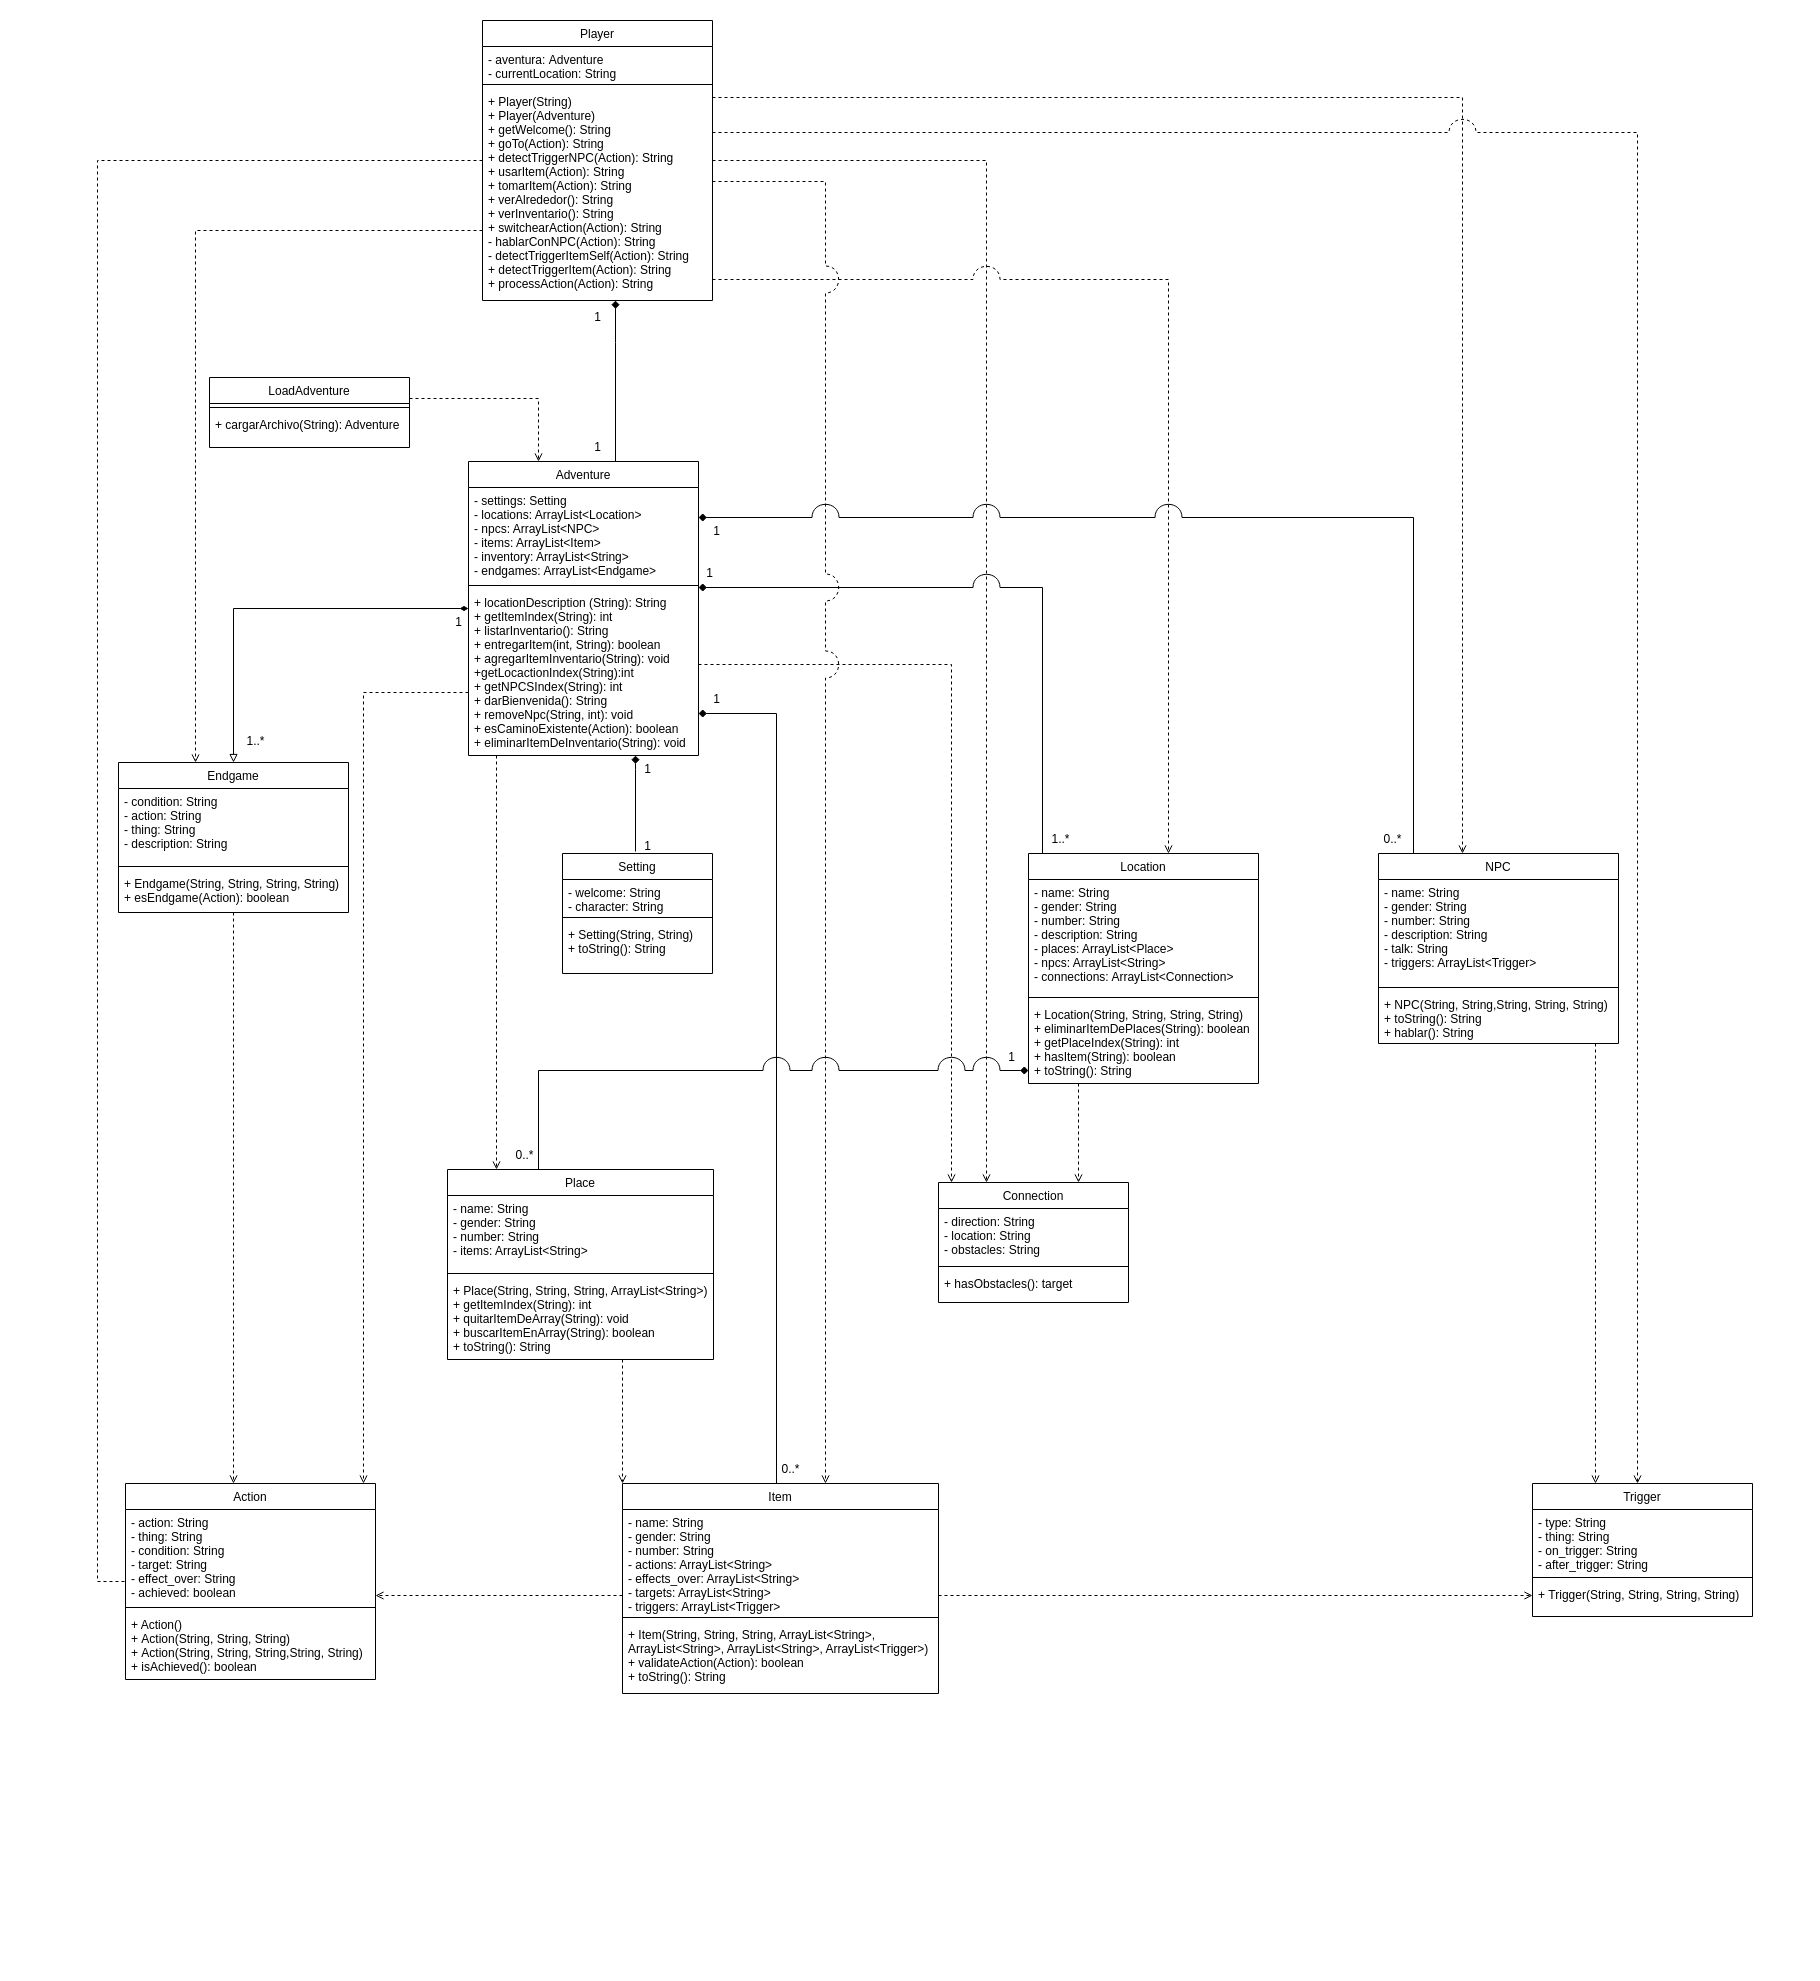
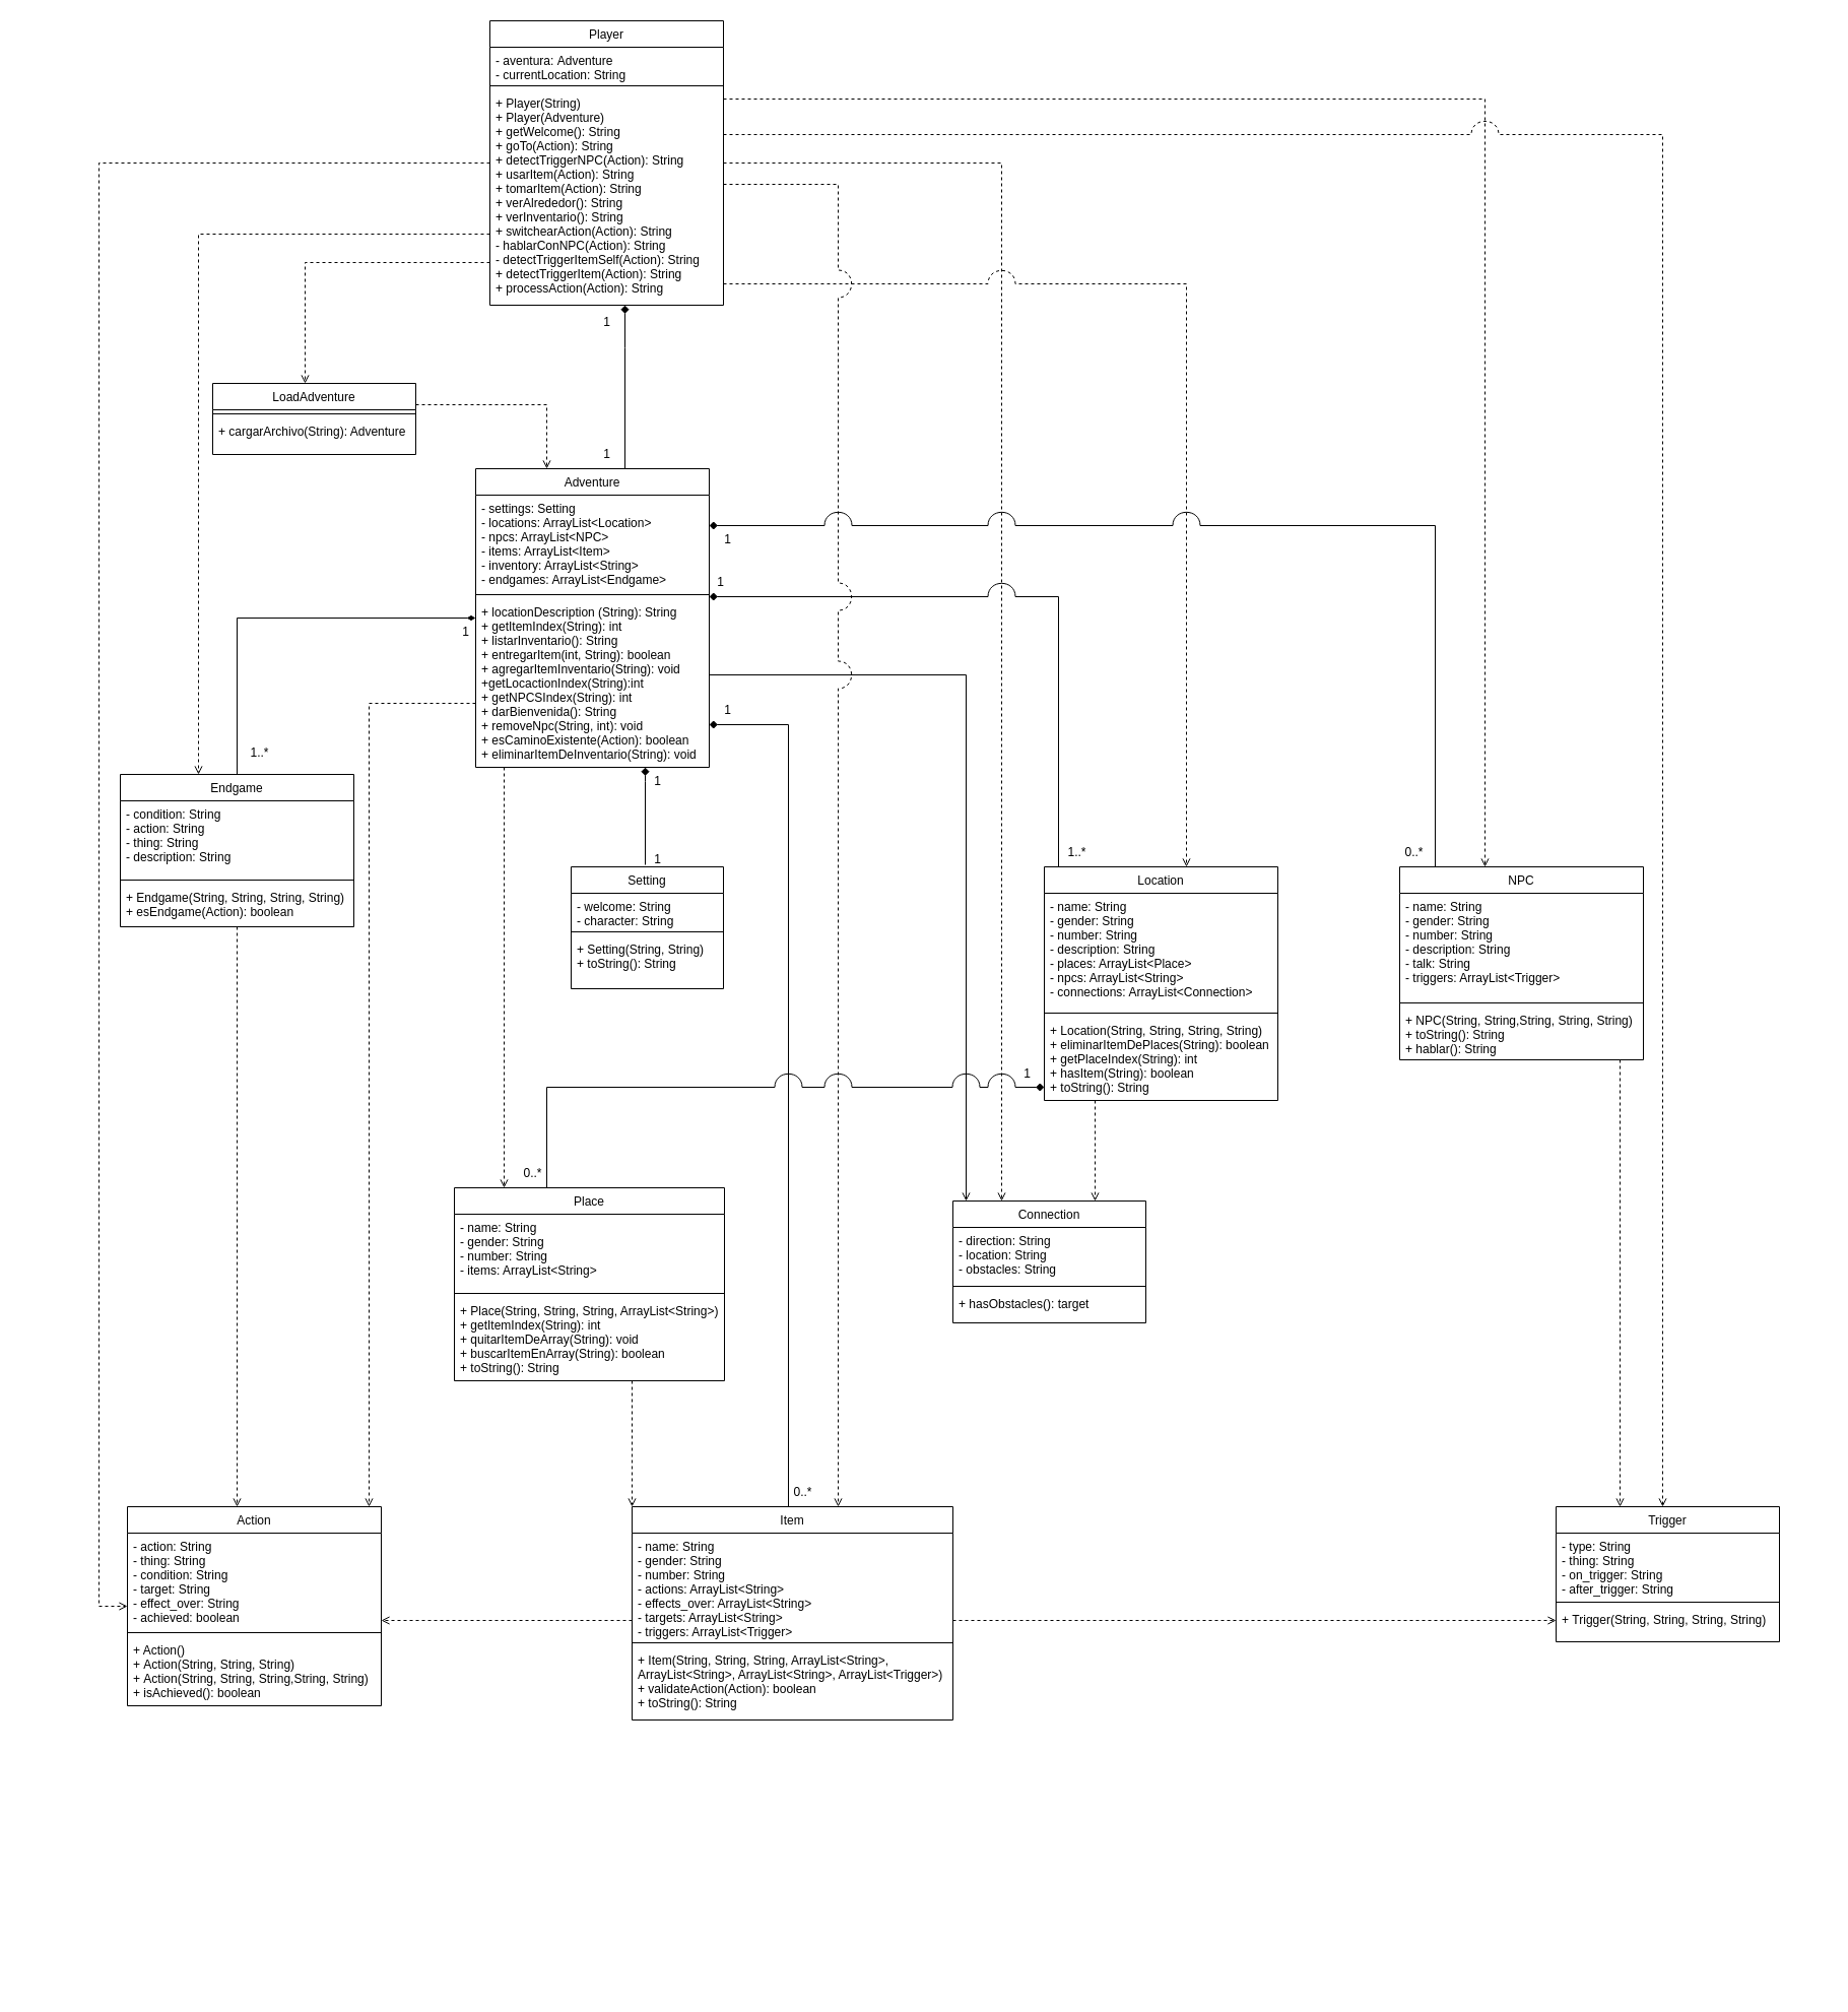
+ <mxCell id="3" style="edgeStyle=elbowEdgeStyle;rounded=0;orthogonalLoop=1;jettySize=auto;html=1;dashed=1;endArrow=open;endFill=0;strokeWidth=1;" parent="1" source="18" target="34" edge="1"><mxGeometry relative="1" as="geometry"><Array as="points"><mxPoint x="300" y="258" /><mxPoint x="300" y="202" /></Array></mxGeometry></mxCell>
- <mxCell id="7" style="edgeStyle=orthogonalEdgeStyle;rounded=0;orthogonalLoop=1;jettySize=auto;html=1;endArrow=block;endFill=0;strokeWidth=1;startArrow=diamondThin;startFill=1;" parent="1" source="24" target="66" edge="1"><mxGeometry relative="1" as="geometry" /></mxCell>
+ <mxCell id="7" style="edgeStyle=orthogonalEdgeStyle;rounded=0;orthogonalLoop=1;jettySize=auto;html=1;endArrow=none;endFill=0;strokeWidth=1;startArrow=diamondThin;startFill=1;" parent="1" source="24" target="66" edge="1"><mxGeometry relative="1" as="geometry" /></mxCell>
- <mxCell id="12" style="edgeStyle=elbowEdgeStyle;rounded=0;orthogonalLoop=1;jettySize=auto;html=1;dashed=1;endArrow=open;endFill=0;strokeWidth=1;jumpStyle=none;jumpSize=28;" parent="1" source="24" target="58" edge="1"><mxGeometry relative="1" as="geometry"><Array as="points"><mxPoint x="951" y="664" /><mxPoint x="951" y="1105" /><mxPoint x="938" y="1119" /><mxPoint x="895" y="650" /><mxPoint x="951" y="608" /><mxPoint x="811" y="475" /><mxPoint x="531" y="447" /></Array></mxGeometry></mxCell>
+ <mxCell id="12" style="edgeStyle=elbowEdgeStyle;rounded=0;orthogonalLoop=1;jettySize=auto;html=1;dashed=0;endArrow=open;endFill=0;strokeWidth=1;jumpStyle=none;jumpSize=28;" parent="1" source="24" target="58" edge="1"><mxGeometry relative="1" as="geometry"><Array as="points"><mxPoint x="951" y="664" /><mxPoint x="951" y="1105" /><mxPoint x="938" y="1119" /><mxPoint x="895" y="650" /><mxPoint x="951" y="608" /><mxPoint x="811" y="475" /><mxPoint x="531" y="447" /></Array></mxGeometry></mxCell>
- <mxCell id="15" style="edgeStyle=elbowEdgeStyle;rounded=0;comic=0;jumpStyle=arc;jumpSize=27;orthogonalLoop=1;jettySize=auto;html=1;shadow=0;dashed=1;endArrow=none;endFill=0;strokeWidth=1;" parent="1" source="18" target="70" edge="1"><mxGeometry relative="1" as="geometry"><Array as="points"><mxPoint x="97" y="755" /><mxPoint x="132" y="139" /><mxPoint x="41" y="167" /><mxPoint x="237" y="167" /><mxPoint x="20" y="1497" /></Array></mxGeometry></mxCell>
+ <mxCell id="15" style="edgeStyle=elbowEdgeStyle;rounded=0;comic=0;jumpStyle=arc;jumpSize=27;orthogonalLoop=1;jettySize=auto;html=1;shadow=0;dashed=1;endArrow=open;endFill=0;strokeWidth=1;" parent="1" source="18" target="70" edge="1"><mxGeometry relative="1" as="geometry"><Array as="points"><mxPoint x="97" y="755" /><mxPoint x="132" y="139" /><mxPoint x="41" y="167" /><mxPoint x="237" y="167" /><mxPoint x="20" y="1497" /></Array></mxGeometry></mxCell>
